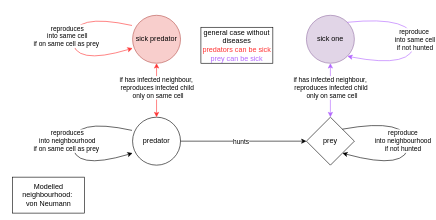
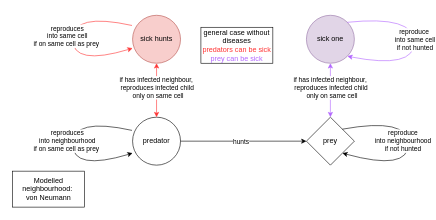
- <mxCell id="10" value="sick predator" style="ellipse;whiteSpace=wrap;html=1;aspect=fixed;fillColor=#f8cecc;strokeColor=#b85450;" parent="1" vertex="1"><mxGeometry x="220" y="25" width="80" height="80" as="geometry" /></mxCell>
+ <mxCell id="10" value="sick hunts" style="ellipse;whiteSpace=wrap;html=1;aspect=fixed;fillColor=#f8cecc;strokeColor=#b85450;" parent="1" vertex="1"><mxGeometry x="220" y="25" width="80" height="80" as="geometry" /></mxCell>
- <mxCell id="16" value="Modelled neighbourhood:&amp;nbsp;&lt;br&gt;von Neumann" style="rounded=0;whiteSpace=wrap;html=1;" parent="1" vertex="1"><mxGeometry x="20" y="295" width="120" height="60" as="geometry" /></mxCell>
+ <mxCell id="16" value="Modelled neighbourhood:&amp;nbsp;&lt;br&gt;von Neumann" style="rounded=0;whiteSpace=wrap;html=1;" parent="1" vertex="1"><mxGeometry x="20" y="285" width="120" height="60" as="geometry" /></mxCell>
